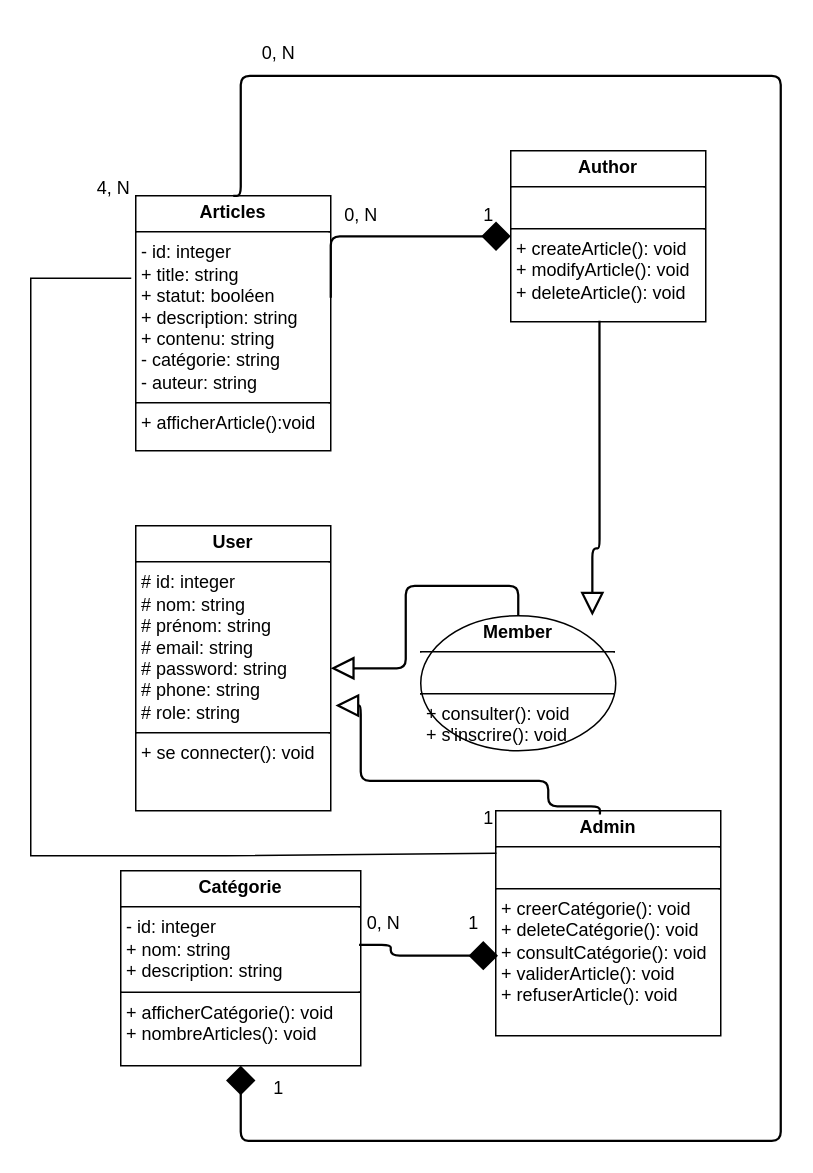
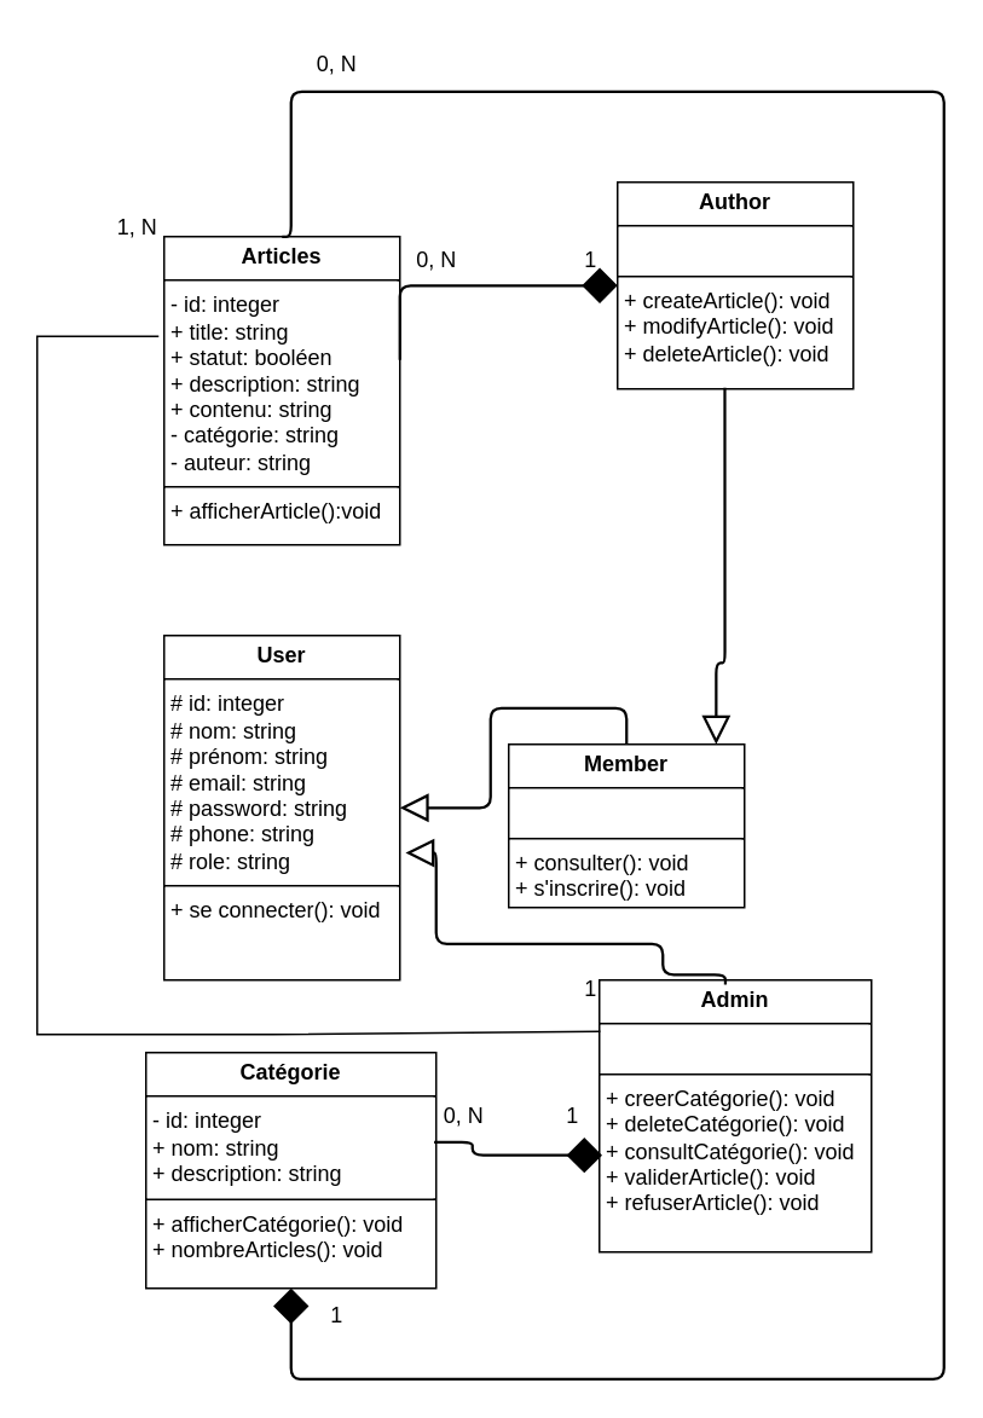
- <mxCell id="22" value="&lt;font color=&quot;#000000&quot;&gt;4, N&lt;/font&gt;" style="text;html=1;align=center;verticalAlign=middle;resizable=0;points=[];autosize=1;strokeColor=none;fillColor=none;" parent="1" vertex="1"><mxGeometry x="50" y="110" width="50" height="30" as="geometry" /></mxCell>
+ <mxCell id="22" value="&lt;font color=&quot;#000000&quot;&gt;1, N&lt;/font&gt;" style="text;html=1;align=center;verticalAlign=middle;resizable=0;points=[];autosize=1;strokeColor=none;fillColor=none;" parent="1" vertex="1"><mxGeometry x="50" y="110" width="50" height="30" as="geometry" /></mxCell>
- <mxCell id="3" value="&lt;p style=&quot;margin:0px;margin-top:4px;text-align:center;&quot;&gt;&lt;b&gt;&lt;font color=&quot;#000000&quot;&gt;Member&lt;/font&gt;&lt;/b&gt;&lt;/p&gt;&lt;hr size=&quot;1&quot; style=&quot;border-style:solid;&quot;&gt;&lt;p style=&quot;margin:0px;margin-left:4px;&quot;&gt;&lt;font color=&quot;#000000&quot;&gt;&lt;br&gt;&lt;/font&gt;&lt;/p&gt;&lt;hr size=&quot;1&quot; style=&quot;border-style:solid;&quot;&gt;&lt;p style=&quot;margin:0px;margin-left:4px;&quot;&gt;&lt;font color=&quot;#000000&quot;&gt;+ consulter(): void&lt;/font&gt;&lt;/p&gt;&lt;p style=&quot;margin:0px;margin-left:4px;&quot;&gt;&lt;font color=&quot;#000000&quot;&gt;+ s'inscrire(): void&lt;/font&gt;&lt;/p&gt;" style="ellipse;verticalAlign=top;align=left;overflow=fill;html=1;whiteSpace=wrap;strokeColor=#000000;fillColor=#FFFFFF;" parent="1" vertex="1"><mxGeometry x="280" y="410" width="130" height="90" as="geometry" /></mxCell>
+ <mxCell id="3" value="&lt;p style=&quot;margin:0px;margin-top:4px;text-align:center;&quot;&gt;&lt;b&gt;&lt;font color=&quot;#000000&quot;&gt;Member&lt;/font&gt;&lt;/b&gt;&lt;/p&gt;&lt;hr size=&quot;1&quot; style=&quot;border-style:solid;&quot;&gt;&lt;p style=&quot;margin:0px;margin-left:4px;&quot;&gt;&lt;font color=&quot;#000000&quot;&gt;&lt;br&gt;&lt;/font&gt;&lt;/p&gt;&lt;hr size=&quot;1&quot; style=&quot;border-style:solid;&quot;&gt;&lt;p style=&quot;margin:0px;margin-left:4px;&quot;&gt;&lt;font color=&quot;#000000&quot;&gt;+ consulter(): void&lt;/font&gt;&lt;/p&gt;&lt;p style=&quot;margin:0px;margin-left:4px;&quot;&gt;&lt;font color=&quot;#000000&quot;&gt;+ s'inscrire(): void&lt;/font&gt;&lt;/p&gt;" style="verticalAlign=top;align=left;overflow=fill;html=1;whiteSpace=wrap;strokeColor=#000000;fillColor=#FFFFFF;" parent="1" vertex="1"><mxGeometry x="280" y="410" width="130" height="90" as="geometry" /></mxCell>
